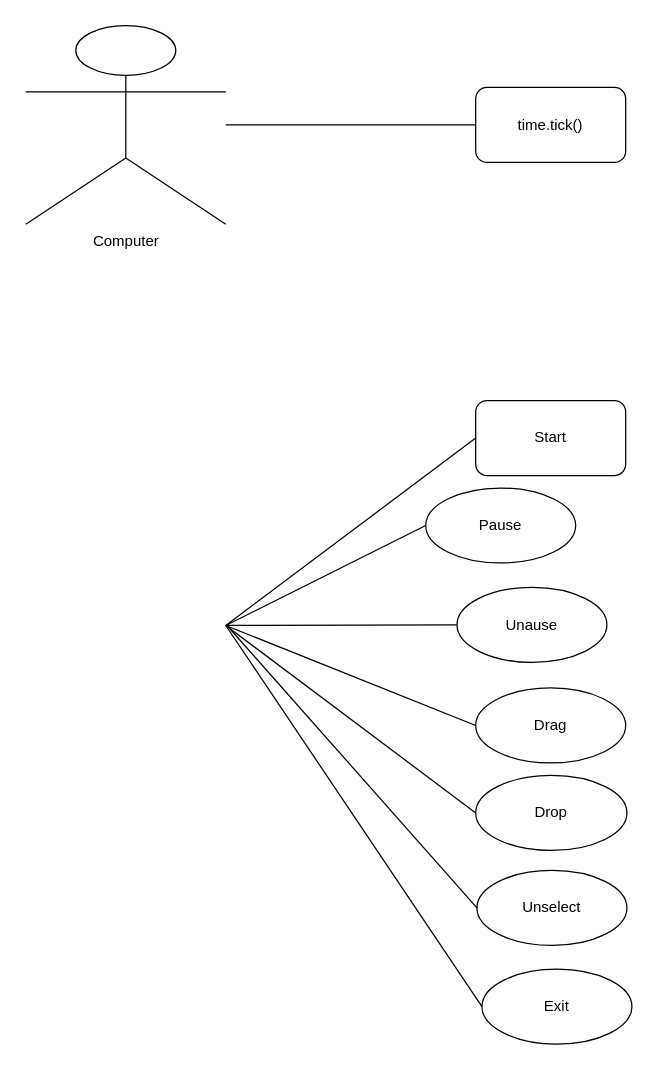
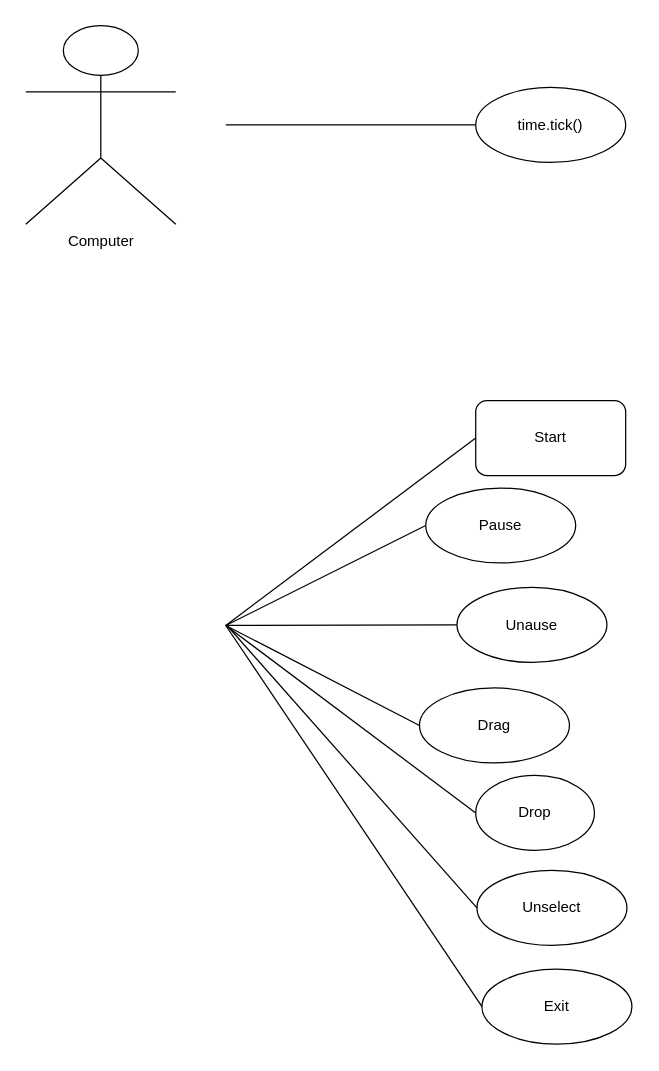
- <mxCell id="2" value="Computer" style="shape=umlActor;verticalLabelPosition=bottom;verticalAlign=top;html=1;outlineConnect=0;fontStyle=0;fontFamily=Helvetica;" vertex="1" parent="1"><mxGeometry x="20" y="20" width="160" height="159" as="geometry" /></mxCell>
+ <mxCell id="2" value="Computer" style="shape=umlActor;verticalLabelPosition=bottom;verticalAlign=top;html=1;outlineConnect=0;fontStyle=0;fontFamily=Helvetica;" vertex="1" parent="1"><mxGeometry x="20" y="20" width="120" height="159" as="geometry" /></mxCell>
- <mxCell id="12" value="time.tick()" style="whiteSpace=wrap;html=1;labelBorderColor=none;fontFamily=Helvetica;rounded=1;" vertex="1" parent="1"><mxGeometry x="380" y="69.5" width="120" height="60" as="geometry" /></mxCell>
+ <mxCell id="12" value="time.tick()" style="ellipse;whiteSpace=wrap;html=1;labelBorderColor=none;fontFamily=Helvetica;" vertex="1" parent="1"><mxGeometry x="380" y="69.5" width="120" height="60" as="geometry" /></mxCell>
- <mxCell id="5" value="Drag" style="ellipse;whiteSpace=wrap;html=1;labelBorderColor=none;fontFamily=Helvetica;" vertex="1" parent="1"><mxGeometry x="380" y="550" width="120" height="60" as="geometry" /></mxCell>
+ <mxCell id="5" value="Drag" style="ellipse;whiteSpace=wrap;html=1;labelBorderColor=none;fontFamily=Helvetica;" vertex="1" parent="1"><mxGeometry x="335" y="550" width="120" height="60" as="geometry" /></mxCell>
- <mxCell id="6" value="Drop" style="ellipse;whiteSpace=wrap;html=1;labelBorderColor=none;fontFamily=Helvetica;" vertex="1" parent="1"><mxGeometry x="380" y="620" width="121" height="60" as="geometry" /></mxCell>
+ <mxCell id="6" value="Drop" style="ellipse;whiteSpace=wrap;html=1;labelBorderColor=none;fontFamily=Helvetica;" vertex="1" parent="1"><mxGeometry x="380" y="620" width="95" height="60" as="geometry" /></mxCell>
